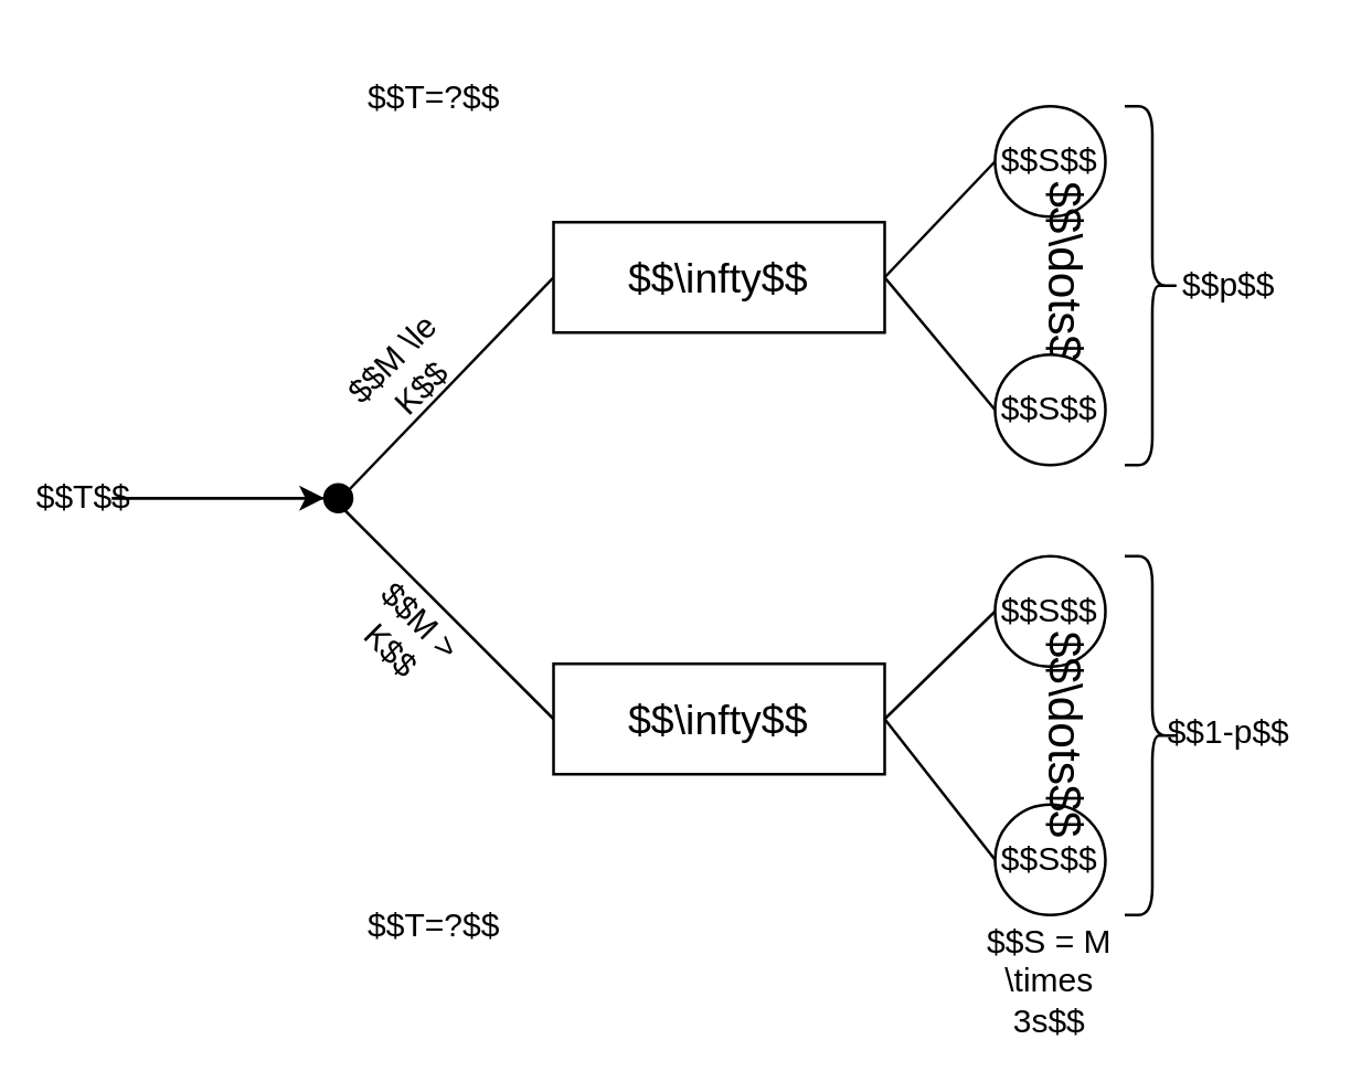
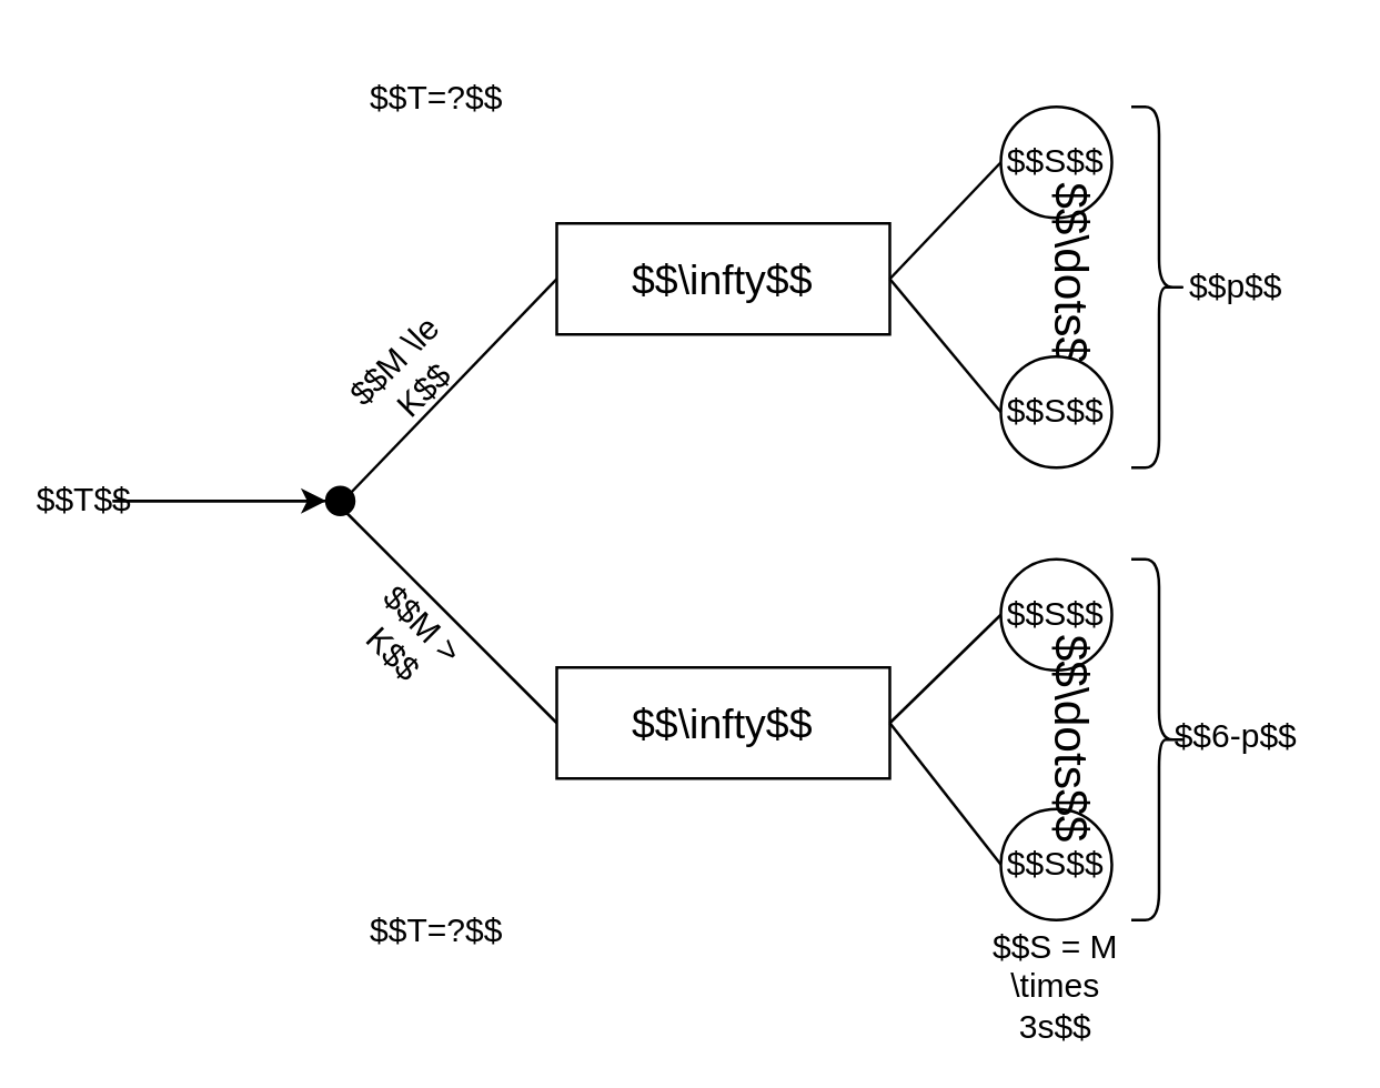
- <mxCell id="22" value="$$1-p$$" style="text;html=1;strokeColor=none;fillColor=none;align=center;verticalAlign=middle;whiteSpace=wrap;rounded=0;" parent="1" vertex="1"><mxGeometry x="415" y="250" width="60" height="30" as="geometry" /></mxCell>
+ <mxCell id="22" value="$$6-p$$" style="text;html=1;strokeColor=none;fillColor=none;align=center;verticalAlign=middle;whiteSpace=wrap;rounded=0;" parent="1" vertex="1"><mxGeometry x="415" y="250" width="60" height="30" as="geometry" /></mxCell>
